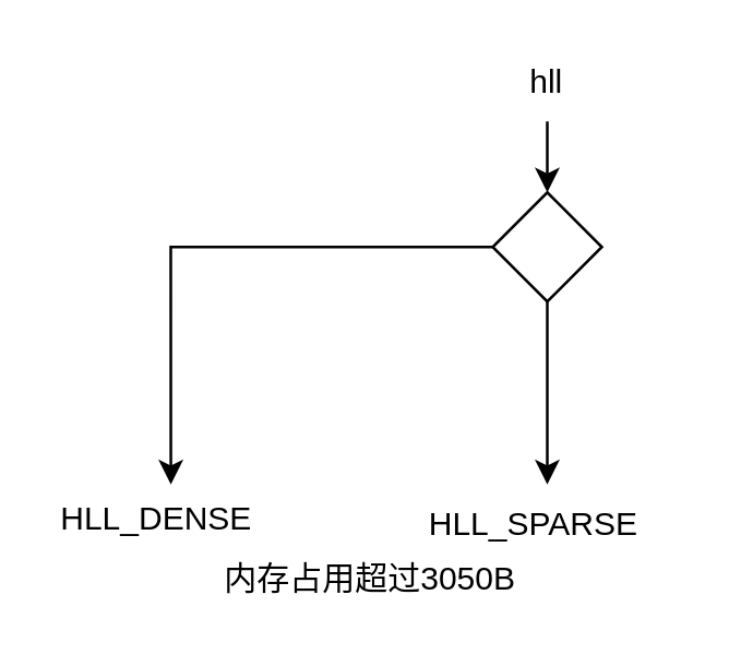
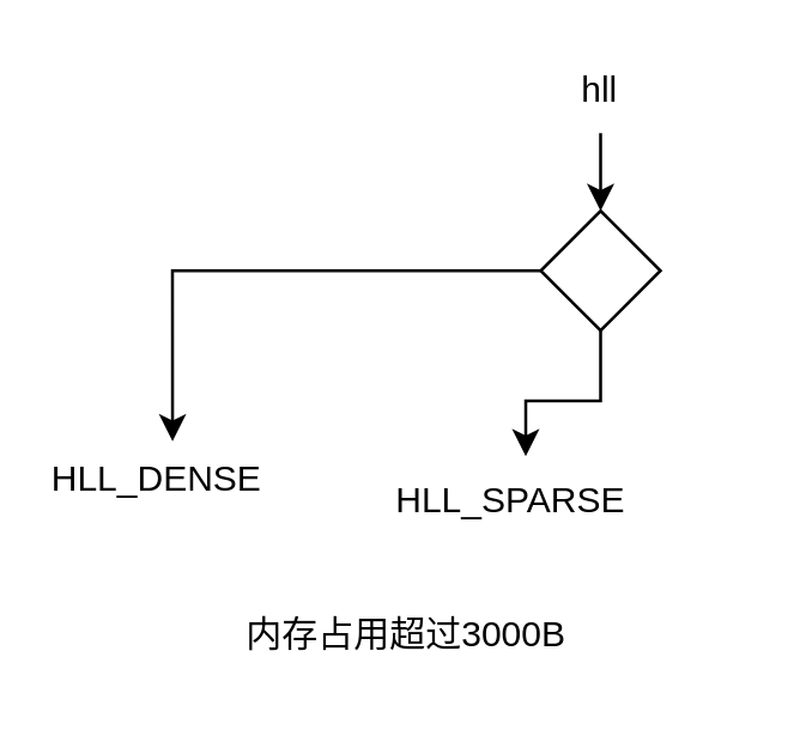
- <mxCell id="7" value="HLL_DENSE" style="text;html=1;resizable=0;points=[];autosize=1;align=left;verticalAlign=top;spacingTop=-4;" vertex="1" parent="1"><mxGeometry x="20" y="180" width="90" height="20" as="geometry" /></mxCell>
+ <mxCell id="7" value="HLL_DENSE" style="text;html=1;resizable=0;points=[];autosize=1;align=left;verticalAlign=top;spacingTop=-4;" vertex="1" parent="1"><mxGeometry x="15" y="150" width="90" height="20" as="geometry" /></mxCell>
- <mxCell id="6" value="HLL_SPARSE" style="text;html=1;resizable=0;points=[];autosize=1;align=left;verticalAlign=top;spacingTop=-4;" vertex="1" parent="1"><mxGeometry x="155" y="182" width="90" height="20" as="geometry" /></mxCell>
+ <mxCell id="6" value="HLL_SPARSE" style="text;html=1;resizable=0;points=[];autosize=1;align=left;verticalAlign=top;spacingTop=-4;" vertex="1" parent="1"><mxGeometry x="130" y="157" width="90" height="20" as="geometry" /></mxCell>
- <mxCell id="9" value="内存占用超过3050B" style="text;html=1;resizable=0;points=[];autosize=1;align=left;verticalAlign=top;spacingTop=-4;" vertex="1" parent="1"><mxGeometry x="80" y="202" width="120" height="20" as="geometry" /></mxCell>
+ <mxCell id="9" value="内存占用超过3000B" style="text;html=1;resizable=0;points=[];autosize=1;align=left;verticalAlign=top;spacingTop=-4;" vertex="1" parent="1"><mxGeometry x="80" y="202" width="120" height="20" as="geometry" /></mxCell>
